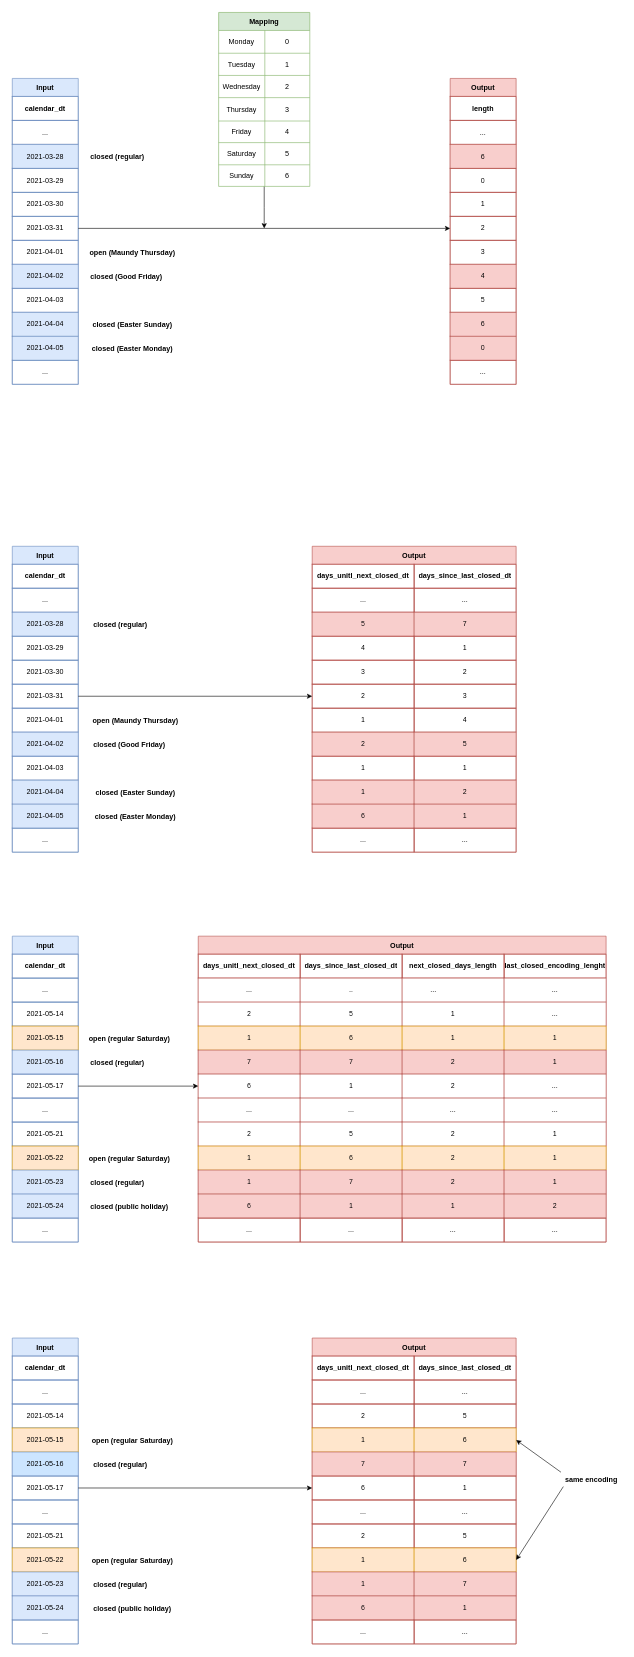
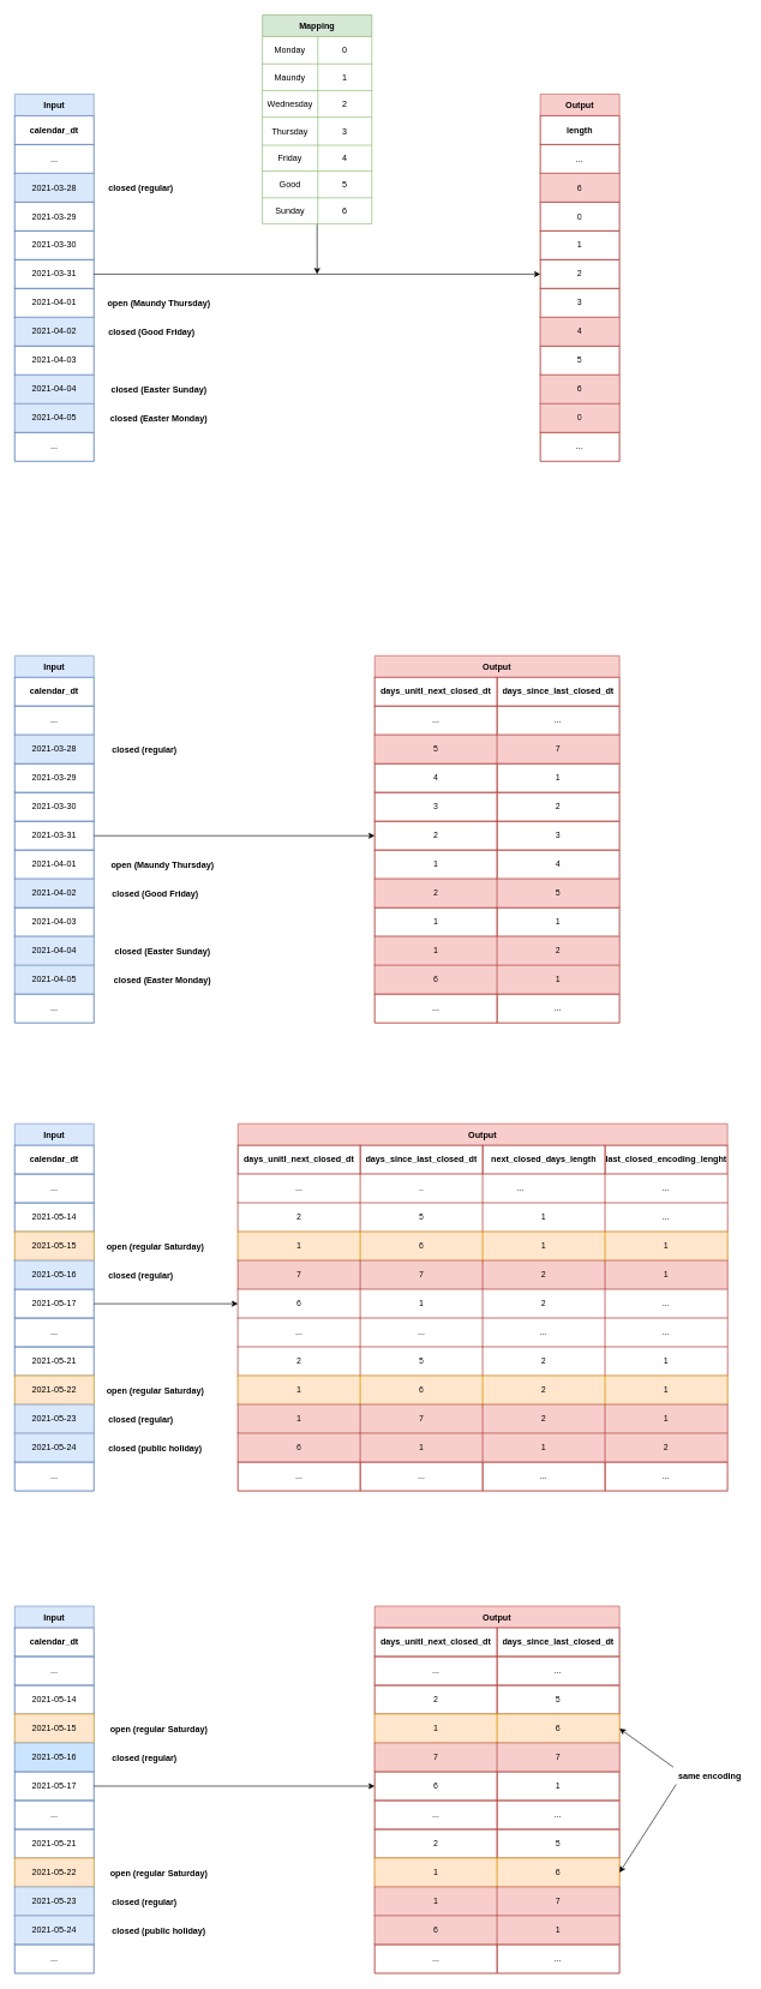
- <mxCell id="8" value="Tuesday" style="shape=partialRectangle;html=1;whiteSpace=wrap;connectable=0;fillColor=none;top=0;left=0;bottom=0;right=0;overflow=hidden;" parent="7" vertex="1"><mxGeometry width="77" height="37" as="geometry"><mxRectangle width="77" height="37" as="alternateBounds" /></mxGeometry></mxCell>
+ <mxCell id="8" value="Maundy" style="shape=partialRectangle;html=1;whiteSpace=wrap;connectable=0;fillColor=none;top=0;left=0;bottom=0;right=0;overflow=hidden;" parent="7" vertex="1"><mxGeometry width="77" height="37" as="geometry"><mxRectangle width="77" height="37" as="alternateBounds" /></mxGeometry></mxCell>
- <mxCell id="20" value="Saturday" style="shape=partialRectangle;html=1;whiteSpace=wrap;connectable=0;fillColor=none;top=0;left=0;bottom=0;right=0;overflow=hidden;" parent="19" vertex="1"><mxGeometry width="77" height="37" as="geometry"><mxRectangle width="77" height="37" as="alternateBounds" /></mxGeometry></mxCell>
+ <mxCell id="20" value="Good" style="shape=partialRectangle;html=1;whiteSpace=wrap;connectable=0;fillColor=none;top=0;left=0;bottom=0;right=0;overflow=hidden;" parent="19" vertex="1"><mxGeometry width="77" height="37" as="geometry"><mxRectangle width="77" height="37" as="alternateBounds" /></mxGeometry></mxCell>
